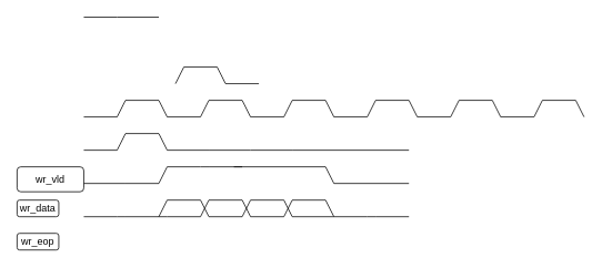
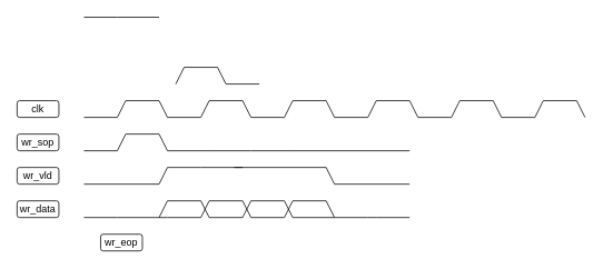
+ <mxCell id="5" value="clk" style="rounded=1;whiteSpace=wrap;html=1;" vertex="1" parent="1"><mxGeometry x="20" y="120" width="50" height="20" as="geometry" /></mxCell>
+ <mxCell id="15" value="wr_sop" style="rounded=1;whiteSpace=wrap;html=1;" vertex="1" parent="1"><mxGeometry x="20" y="160" width="50" height="20" as="geometry" /></mxCell>
- <mxCell id="16" value="wr_vld" style="rounded=1;whiteSpace=wrap;html=1;" vertex="1" parent="1"><mxGeometry x="20" y="200" width="80" height="30" as="geometry" /></mxCell>
+ <mxCell id="16" value="wr_vld" style="rounded=1;whiteSpace=wrap;html=1;" vertex="1" parent="1"><mxGeometry x="20" y="200" width="50" height="20" as="geometry" /></mxCell>
- <mxCell id="18" value="wr_eop" style="rounded=1;whiteSpace=wrap;html=1;" vertex="1" parent="1"><mxGeometry x="20" y="280" width="50" height="20" as="geometry" /></mxCell>
+ <mxCell id="18" value="wr_eop" style="rounded=1;whiteSpace=wrap;html=1;" vertex="1" parent="1"><mxGeometry x="120" y="280" width="50" height="20" as="geometry" /></mxCell>
